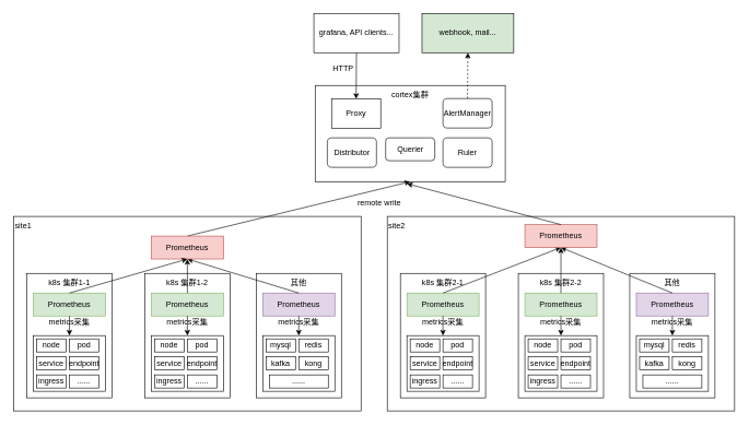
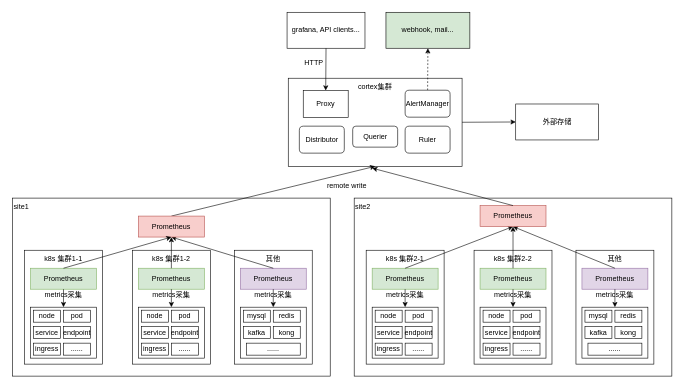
+ <mxCell id="87" value="" style="endArrow=classic;html=1;entryX=0;entryY=0.5;entryDx=0;entryDy=0;exitX=1;exitY=0.5;exitDx=0;exitDy=0;" parent="1" source="25" target="86" edge="1"><mxGeometry width="50" height="50" relative="1" as="geometry"><mxPoint x="790" y="250" as="sourcePoint" /><mxPoint x="840" y="200" as="targetPoint" /></mxGeometry></mxCell>
+ <mxCell id="86" value="外部存储" style="rounded=0;whiteSpace=wrap;html=1;" parent="1" vertex="1"><mxGeometry x="859.5" y="173" width="138" height="60" as="geometry" /></mxCell>
